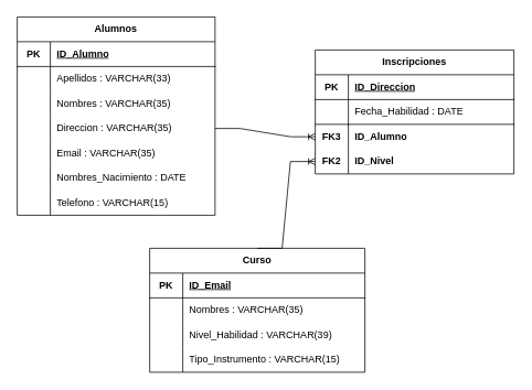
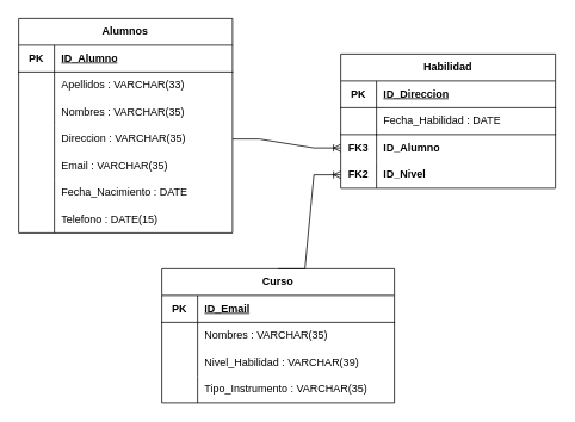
- <mxCell id="24" value="Inscripciones" style="shape=table;startSize=30;container=1;collapsible=1;childLayout=tableLayout;fixedRows=1;rowLines=0;fontStyle=1;align=center;resizeLast=1;html=1;whiteSpace=wrap;" parent="1" vertex="1"><mxGeometry x="380" y="60" width="240" height="150" as="geometry" /></mxCell>
+ <mxCell id="24" value="Habilidad" style="shape=table;startSize=30;container=1;collapsible=1;childLayout=tableLayout;fixedRows=1;rowLines=0;fontStyle=1;align=center;resizeLast=1;html=1;whiteSpace=wrap;" parent="1" vertex="1"><mxGeometry x="380" y="60" width="240" height="150" as="geometry" /></mxCell>
- <mxCell id="20" value="&lt;div&gt;Nombres_Nacimiento : DATE&lt;br&gt;&lt;/div&gt;" style="shape=partialRectangle;connectable=0;fillColor=none;top=0;left=0;bottom=0;right=0;align=left;spacingLeft=6;overflow=hidden;html=1;whiteSpace=wrap;" parent="18" vertex="1"><mxGeometry x="40" width="199" height="30" as="geometry"><mxRectangle width="199" height="30" as="alternateBounds" /></mxGeometry></mxCell>
+ <mxCell id="20" value="&lt;div&gt;Fecha_Nacimiento : DATE&lt;br&gt;&lt;/div&gt;" style="shape=partialRectangle;connectable=0;fillColor=none;top=0;left=0;bottom=0;right=0;align=left;spacingLeft=6;overflow=hidden;html=1;whiteSpace=wrap;" parent="18" vertex="1"><mxGeometry x="40" width="199" height="30" as="geometry"><mxRectangle width="199" height="30" as="alternateBounds" /></mxGeometry></mxCell>
- <mxCell id="23" value="Telefono : VARCHAR(15)" style="shape=partialRectangle;connectable=0;fillColor=none;top=0;left=0;bottom=0;right=0;align=left;spacingLeft=6;overflow=hidden;html=1;whiteSpace=wrap;" parent="21" vertex="1"><mxGeometry x="40" width="199" height="30" as="geometry"><mxRectangle width="199" height="30" as="alternateBounds" /></mxGeometry></mxCell>
+ <mxCell id="23" value="Telefono : DATE(15)" style="shape=partialRectangle;connectable=0;fillColor=none;top=0;left=0;bottom=0;right=0;align=left;spacingLeft=6;overflow=hidden;html=1;whiteSpace=wrap;" parent="21" vertex="1"><mxGeometry x="40" width="199" height="30" as="geometry"><mxRectangle width="199" height="30" as="alternateBounds" /></mxGeometry></mxCell>
- <mxCell id="49" value="Tipo_Instrumento : VARCHAR(15)" style="shape=partialRectangle;connectable=0;fillColor=none;top=0;left=0;bottom=0;right=0;align=left;spacingLeft=6;overflow=hidden;html=1;whiteSpace=wrap;" parent="47" vertex="1"><mxGeometry x="40" width="220" height="30" as="geometry"><mxRectangle width="220" height="30" as="alternateBounds" /></mxGeometry></mxCell>
+ <mxCell id="49" value="Tipo_Instrumento : VARCHAR(35)" style="shape=partialRectangle;connectable=0;fillColor=none;top=0;left=0;bottom=0;right=0;align=left;spacingLeft=6;overflow=hidden;html=1;whiteSpace=wrap;" parent="47" vertex="1"><mxGeometry x="40" width="220" height="30" as="geometry"><mxRectangle width="220" height="30" as="alternateBounds" /></mxGeometry></mxCell>
